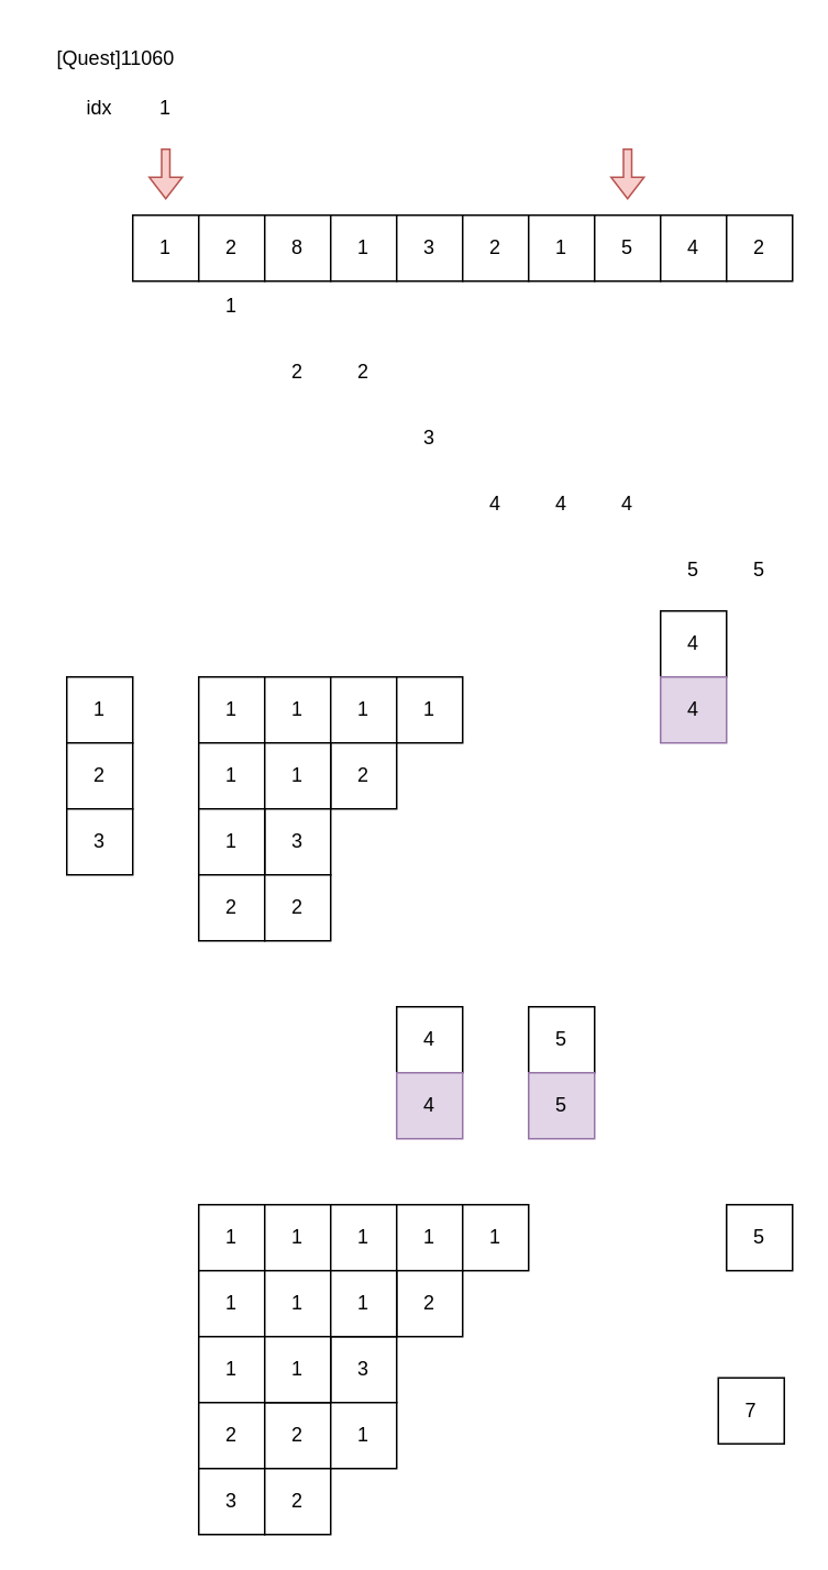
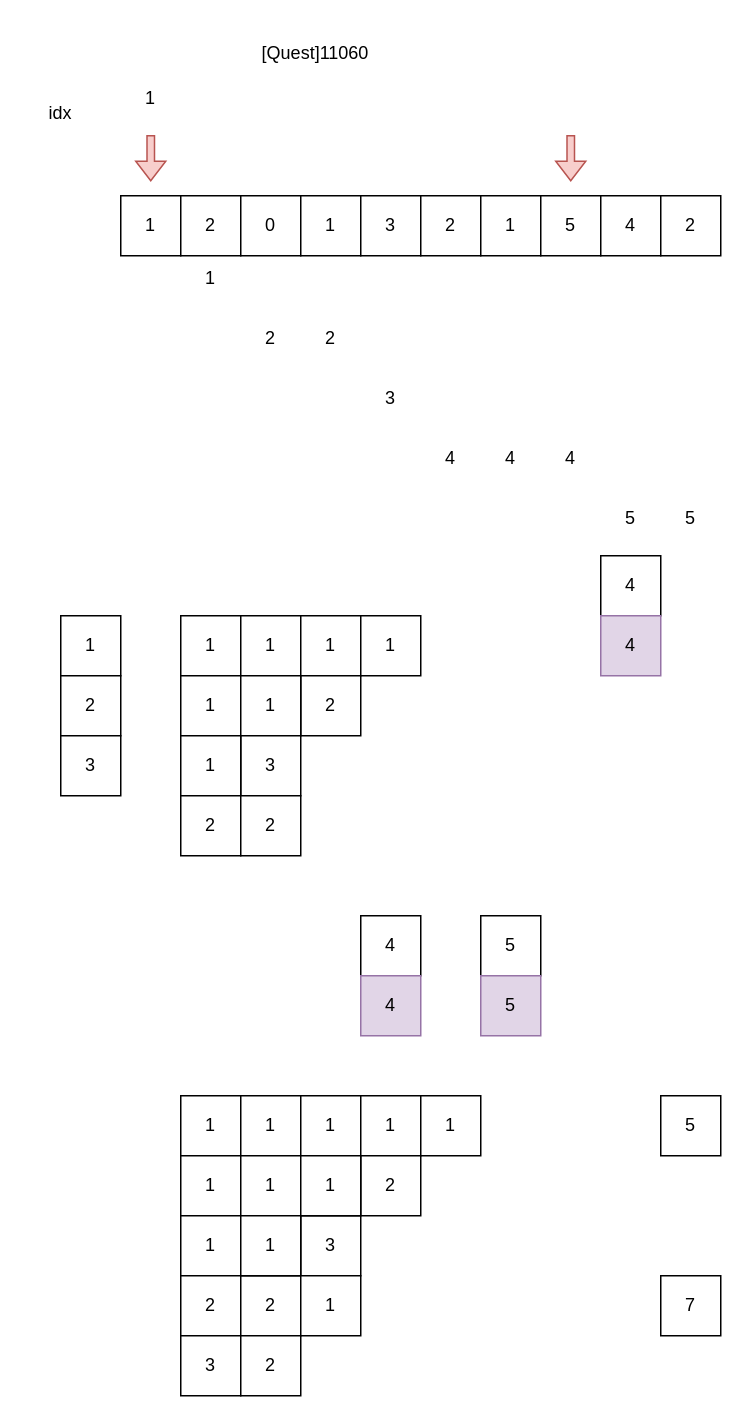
- <mxCell id="25" value="[Quest]11060" style="text;html=1;strokeColor=none;fillColor=none;align=center;verticalAlign=middle;whiteSpace=wrap;rounded=0;" parent="1" vertex="1"><mxGeometry x="20" y="20" width="100" height="30" as="geometry" /></mxCell>
+ <mxCell id="25" value="[Quest]11060" style="text;html=1;strokeColor=none;fillColor=none;align=center;verticalAlign=middle;whiteSpace=wrap;rounded=0;" parent="1" vertex="1"><mxGeometry x="160" y="20" width="100" height="30" as="geometry" /></mxCell>
- <mxCell id="14" value="idx" style="text;html=1;strokeColor=none;fillColor=none;align=center;verticalAlign=middle;whiteSpace=wrap;rounded=0;" parent="1" vertex="1"><mxGeometry x="40" y="50" width="40" height="30" as="geometry" /></mxCell>
+ <mxCell id="14" value="idx" style="text;html=1;strokeColor=none;fillColor=none;align=center;verticalAlign=middle;whiteSpace=wrap;rounded=0;" parent="1" vertex="1"><mxGeometry x="20" y="60" width="40" height="30" as="geometry" /></mxCell>
- <mxCell id="4" value="8" style="rounded=0;whiteSpace=wrap;html=1;" parent="1" vertex="1"><mxGeometry x="160" y="130" width="40" height="40" as="geometry" /></mxCell>
+ <mxCell id="4" value="0" style="rounded=0;whiteSpace=wrap;html=1;" parent="1" vertex="1"><mxGeometry x="160" y="130" width="40" height="40" as="geometry" /></mxCell>
- <mxCell id="64" value="7" style="rounded=0;whiteSpace=wrap;html=1;" vertex="1" parent="1"><mxGeometry x="435" y="835" width="40" height="40" as="geometry" /></mxCell>
+ <mxCell id="64" value="7" style="rounded=0;whiteSpace=wrap;html=1;" vertex="1" parent="1"><mxGeometry x="440" y="850" width="40" height="40" as="geometry" /></mxCell>
